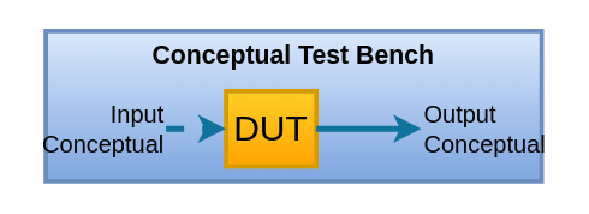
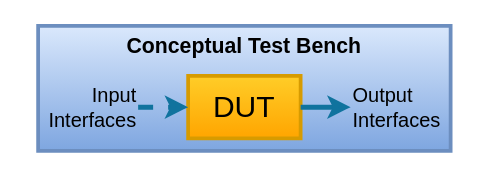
- <mxCell id="4" value="&lt;div&gt;&lt;font style=&quot;font-size: 16px;&quot;&gt;Input&lt;/font&gt;&lt;/div&gt;&lt;font style=&quot;font-size: 16px;&quot;&gt;Conceptual&lt;/font&gt;" style="text;html=1;align=right;verticalAlign=middle;resizable=0;points=[];autosize=1;strokeColor=none;fillColor=none;fontColor=default;" vertex="1" parent="1"><mxGeometry x="20" y="60" width="90" height="50" as="geometry" /></mxCell>
+ <mxCell id="4" value="&lt;div&gt;&lt;font style=&quot;font-size: 16px;&quot;&gt;Input&lt;/font&gt;&lt;/div&gt;&lt;font style=&quot;font-size: 16px;&quot;&gt;Interfaces&lt;/font&gt;" style="text;html=1;align=right;verticalAlign=middle;resizable=0;points=[];autosize=1;strokeColor=none;fillColor=none;fontColor=default;" vertex="1" parent="1"><mxGeometry x="20" y="60" width="90" height="50" as="geometry" /></mxCell>
- <mxCell id="3" value="&lt;font style=&quot;font-size: 24px;&quot;&gt;DUT&lt;/font&gt;" style="whiteSpace=wrap;html=1;fillColor=#ffcd28;textShadow=0;strokeColor=#d79b00;strokeWidth=3;gradientColor=#ffa500;" vertex="1" parent="1"><mxGeometry x="150" y="60" width="60" height="50" as="geometry" /></mxCell>
+ <mxCell id="3" value="&lt;font style=&quot;font-size: 24px;&quot;&gt;DUT&lt;/font&gt;" style="whiteSpace=wrap;html=1;fillColor=#ffcd28;textShadow=0;strokeColor=#d79b00;strokeWidth=3;gradientColor=#ffa500;" vertex="1" parent="1"><mxGeometry x="150" y="60" width="90" height="50" as="geometry" /></mxCell>
- <mxCell id="6" value="&lt;div&gt;&lt;font style=&quot;font-size: 16px;&quot;&gt;Output&lt;/font&gt;&lt;/div&gt;&lt;font style=&quot;font-size: 16px;&quot;&gt;Conceptual&lt;/font&gt;" style="text;html=1;align=left;verticalAlign=middle;resizable=0;points=[];autosize=1;strokeColor=none;fillColor=none;fontColor=default;" vertex="1" parent="1"><mxGeometry x="280" y="60" width="90" height="50" as="geometry" /></mxCell>
+ <mxCell id="6" value="&lt;div&gt;&lt;font style=&quot;font-size: 16px;&quot;&gt;Output&lt;/font&gt;&lt;/div&gt;&lt;font style=&quot;font-size: 16px;&quot;&gt;Interfaces&lt;/font&gt;" style="text;html=1;align=left;verticalAlign=middle;resizable=0;points=[];autosize=1;strokeColor=none;fillColor=none;fontColor=default;" vertex="1" parent="1"><mxGeometry x="280" y="60" width="90" height="50" as="geometry" /></mxCell>
